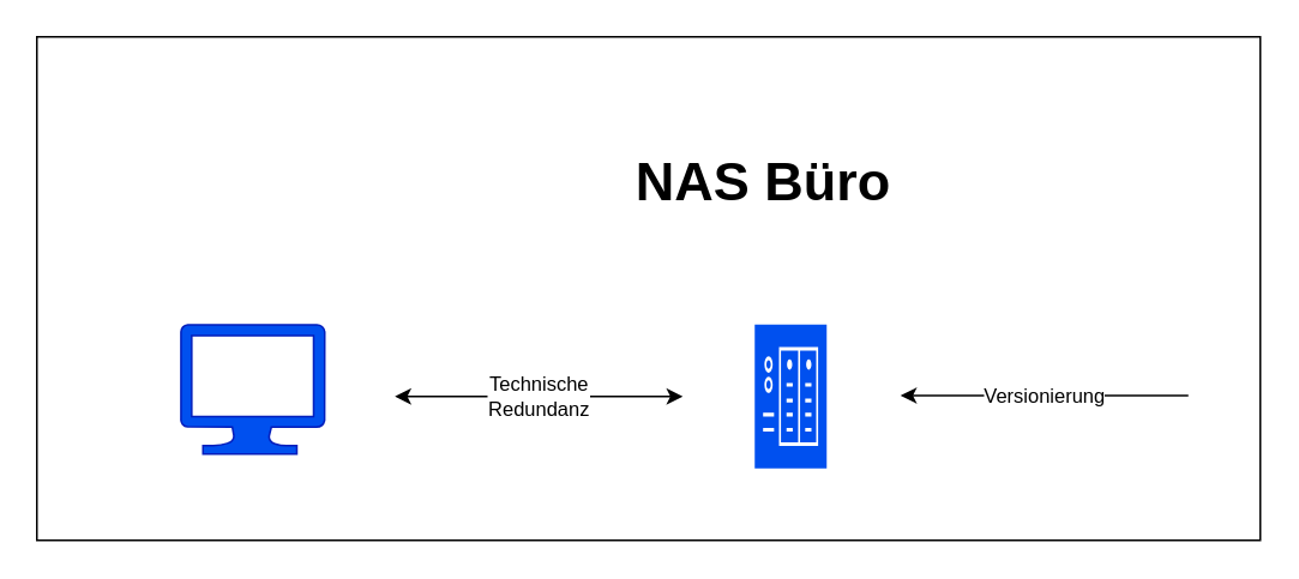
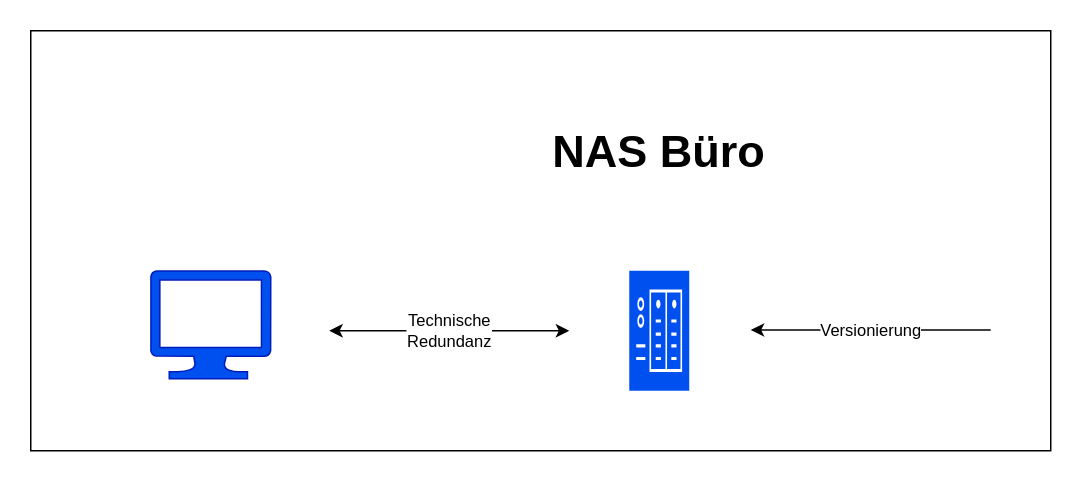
- <mxCell id="6" value="NAS Büro" style="text;html=1;align=center;verticalAlign=middle;whiteSpace=wrap;rounded=0;fontSize=30;fontStyle=1" parent="1" vertex="1"><mxGeometry x="344" y="60" width="160" height="80" as="geometry" /></mxCell>
+ <mxCell id="6" value="NAS Büro" style="text;html=1;align=center;verticalAlign=middle;whiteSpace=wrap;rounded=0;fontSize=30;fontStyle=1" parent="1" vertex="1"><mxGeometry x="359" y="60" width="160" height="80" as="geometry" /></mxCell>
